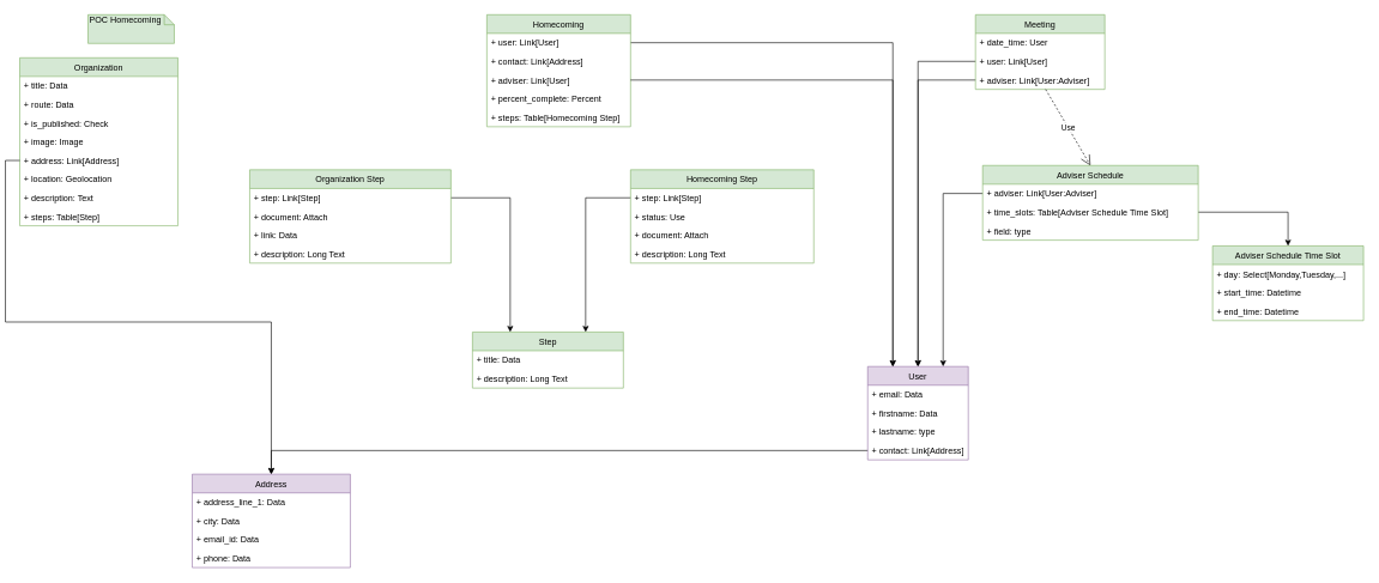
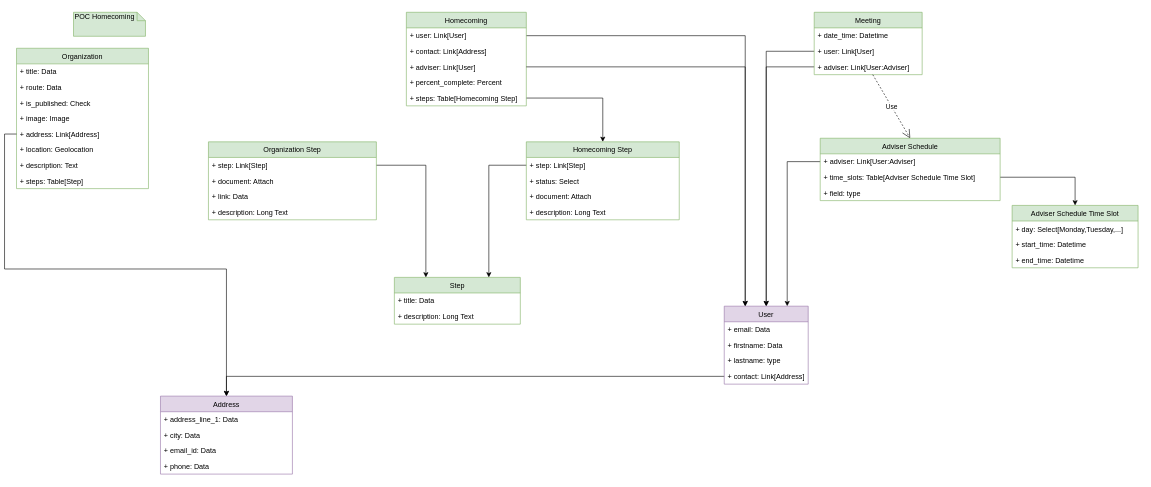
- <mxCell id="11" value="+ date_time: User" style="text;strokeColor=none;fillColor=none;align=left;verticalAlign=top;spacingLeft=4;spacingRight=4;overflow=hidden;rotatable=0;points=[[0,0.5],[1,0.5]];portConstraint=eastwest;" parent="10" vertex="1"><mxGeometry y="26" width="180" height="26" as="geometry" /></mxCell>
+ <mxCell id="11" value="+ date_time: Datetime" style="text;strokeColor=none;fillColor=none;align=left;verticalAlign=top;spacingLeft=4;spacingRight=4;overflow=hidden;rotatable=0;points=[[0,0.5],[1,0.5]];portConstraint=eastwest;" parent="10" vertex="1"><mxGeometry y="26" width="180" height="26" as="geometry" /></mxCell>
+ <mxCell id="3" style="edgeStyle=orthogonalEdgeStyle;rounded=0;orthogonalLoop=1;jettySize=auto;html=1;entryX=0.5;entryY=0;entryDx=0;entryDy=0;" parent="1" source="29" target="60" edge="1"><mxGeometry relative="1" as="geometry" /></mxCell>
- <mxCell id="62" value="+ status: Use" style="text;strokeColor=none;fillColor=none;align=left;verticalAlign=top;spacingLeft=4;spacingRight=4;overflow=hidden;rotatable=0;points=[[0,0.5],[1,0.5]];portConstraint=eastwest;" parent="60" vertex="1"><mxGeometry y="52" width="255" height="26" as="geometry" /></mxCell>
+ <mxCell id="62" value="+ status: Select" style="text;strokeColor=none;fillColor=none;align=left;verticalAlign=top;spacingLeft=4;spacingRight=4;overflow=hidden;rotatable=0;points=[[0,0.5],[1,0.5]];portConstraint=eastwest;" parent="60" vertex="1"><mxGeometry y="52" width="255" height="26" as="geometry" /></mxCell>
